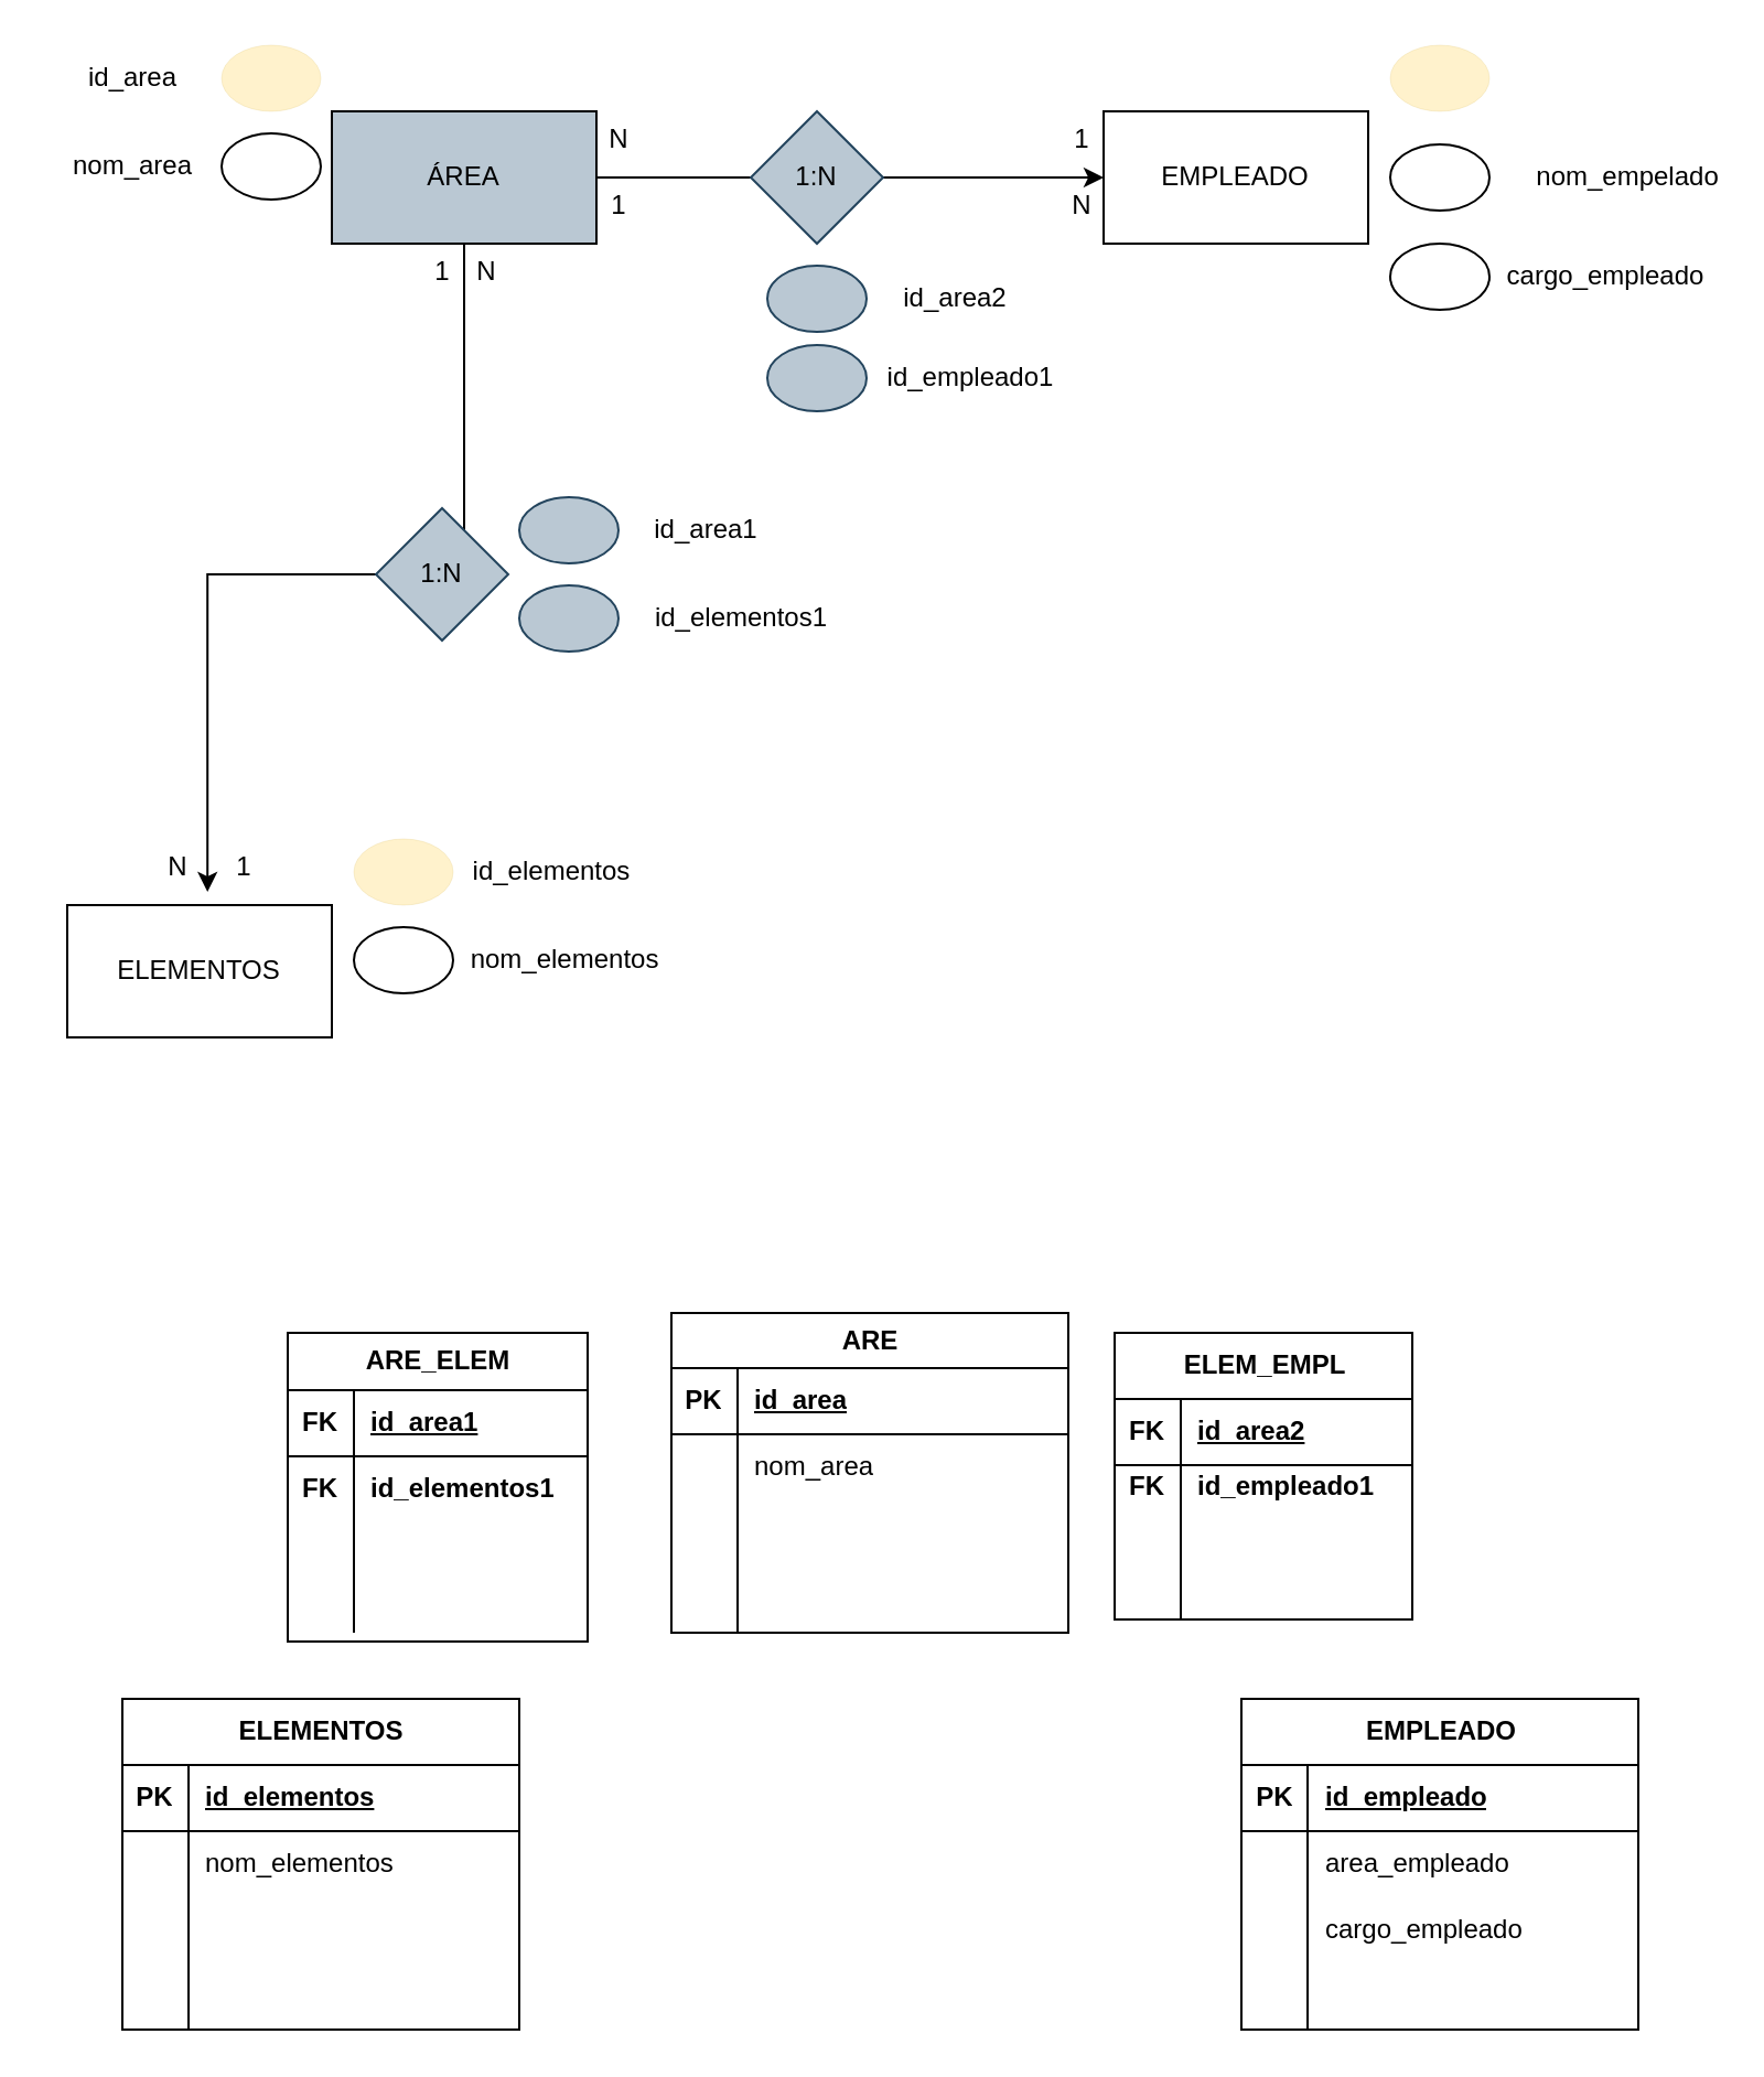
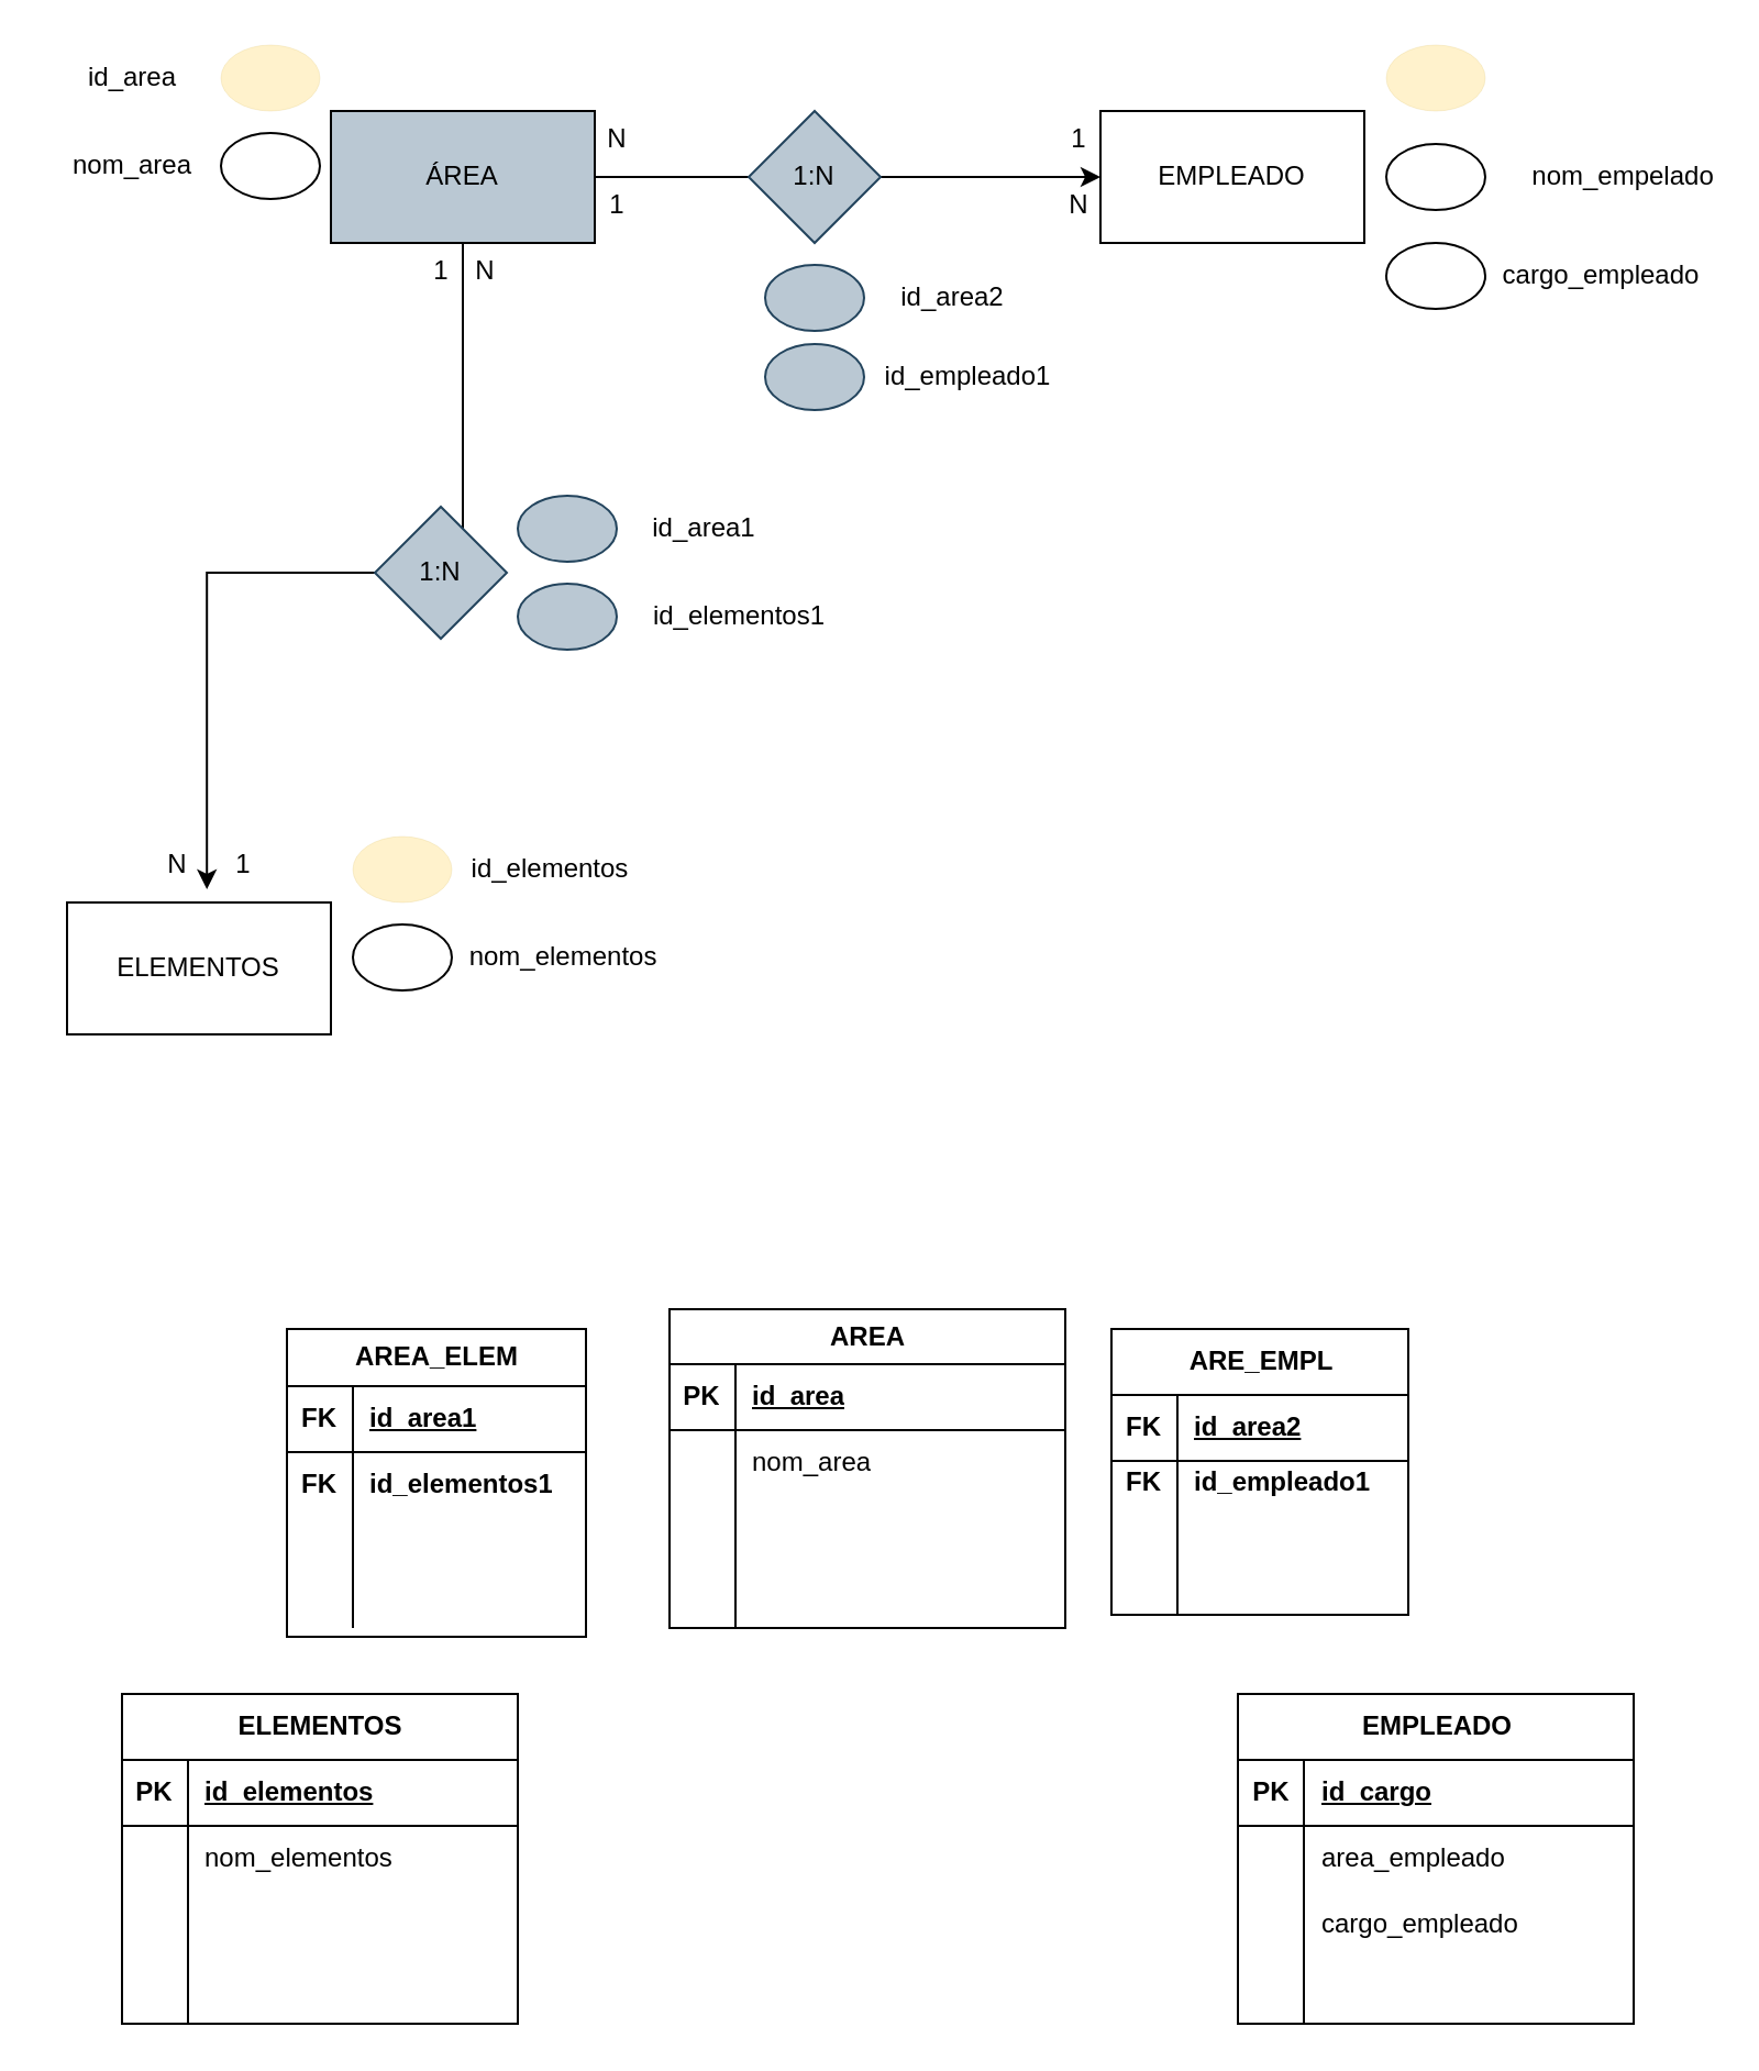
- <mxCell id="51" value="ARE" style="shape=table;startSize=25;container=1;collapsible=1;childLayout=tableLayout;fixedRows=1;rowLines=0;fontStyle=1;align=center;resizeLast=1;html=1;" vertex="1" parent="1"><mxGeometry x="304" y="595" width="180" height="145" as="geometry" /></mxCell>
+ <mxCell id="51" value="AREA" style="shape=table;startSize=25;container=1;collapsible=1;childLayout=tableLayout;fixedRows=1;rowLines=0;fontStyle=1;align=center;resizeLast=1;html=1;" vertex="1" parent="1"><mxGeometry x="304" y="595" width="180" height="145" as="geometry" /></mxCell>
- <mxCell id="90" value="ARE_ELEM" style="shape=table;startSize=26;container=1;collapsible=1;childLayout=tableLayout;fixedRows=1;rowLines=0;fontStyle=1;align=center;resizeLast=1;html=1;" vertex="1" parent="1"><mxGeometry x="130" y="604" width="136" height="140" as="geometry"><mxRectangle x="115" y="580" width="70" height="30" as="alternateBounds" /></mxGeometry></mxCell>
+ <mxCell id="90" value="AREA_ELEM" style="shape=table;startSize=26;container=1;collapsible=1;childLayout=tableLayout;fixedRows=1;rowLines=0;fontStyle=1;align=center;resizeLast=1;html=1;" vertex="1" parent="1"><mxGeometry x="130" y="604" width="136" height="140" as="geometry"><mxRectangle x="115" y="580" width="70" height="30" as="alternateBounds" /></mxGeometry></mxCell>
- <mxCell id="77" value="ELEM_EMPL" style="shape=table;startSize=30;container=1;collapsible=1;childLayout=tableLayout;fixedRows=1;rowLines=0;fontStyle=1;align=center;resizeLast=1;html=1;" vertex="1" parent="1"><mxGeometry x="505" y="604" width="135" height="130" as="geometry"><mxRectangle x="115" y="580" width="70" height="30" as="alternateBounds" /></mxGeometry></mxCell>
+ <mxCell id="77" value="ARE_EMPL" style="shape=table;startSize=30;container=1;collapsible=1;childLayout=tableLayout;fixedRows=1;rowLines=0;fontStyle=1;align=center;resizeLast=1;html=1;" vertex="1" parent="1"><mxGeometry x="505" y="604" width="135" height="130" as="geometry"><mxRectangle x="115" y="580" width="70" height="30" as="alternateBounds" /></mxGeometry></mxCell>
- <mxCell id="67" value="id_empleado" style="shape=partialRectangle;connectable=0;fillColor=none;top=0;left=0;bottom=0;right=0;align=left;spacingLeft=6;fontStyle=5;overflow=hidden;whiteSpace=wrap;html=1;" vertex="1" parent="65"><mxGeometry x="30" width="150" height="30" as="geometry"><mxRectangle width="150" height="30" as="alternateBounds" /></mxGeometry></mxCell>
+ <mxCell id="67" value="id_cargo" style="shape=partialRectangle;connectable=0;fillColor=none;top=0;left=0;bottom=0;right=0;align=left;spacingLeft=6;fontStyle=5;overflow=hidden;whiteSpace=wrap;html=1;" vertex="1" parent="65"><mxGeometry x="30" width="150" height="30" as="geometry"><mxRectangle width="150" height="30" as="alternateBounds" /></mxGeometry></mxCell>
